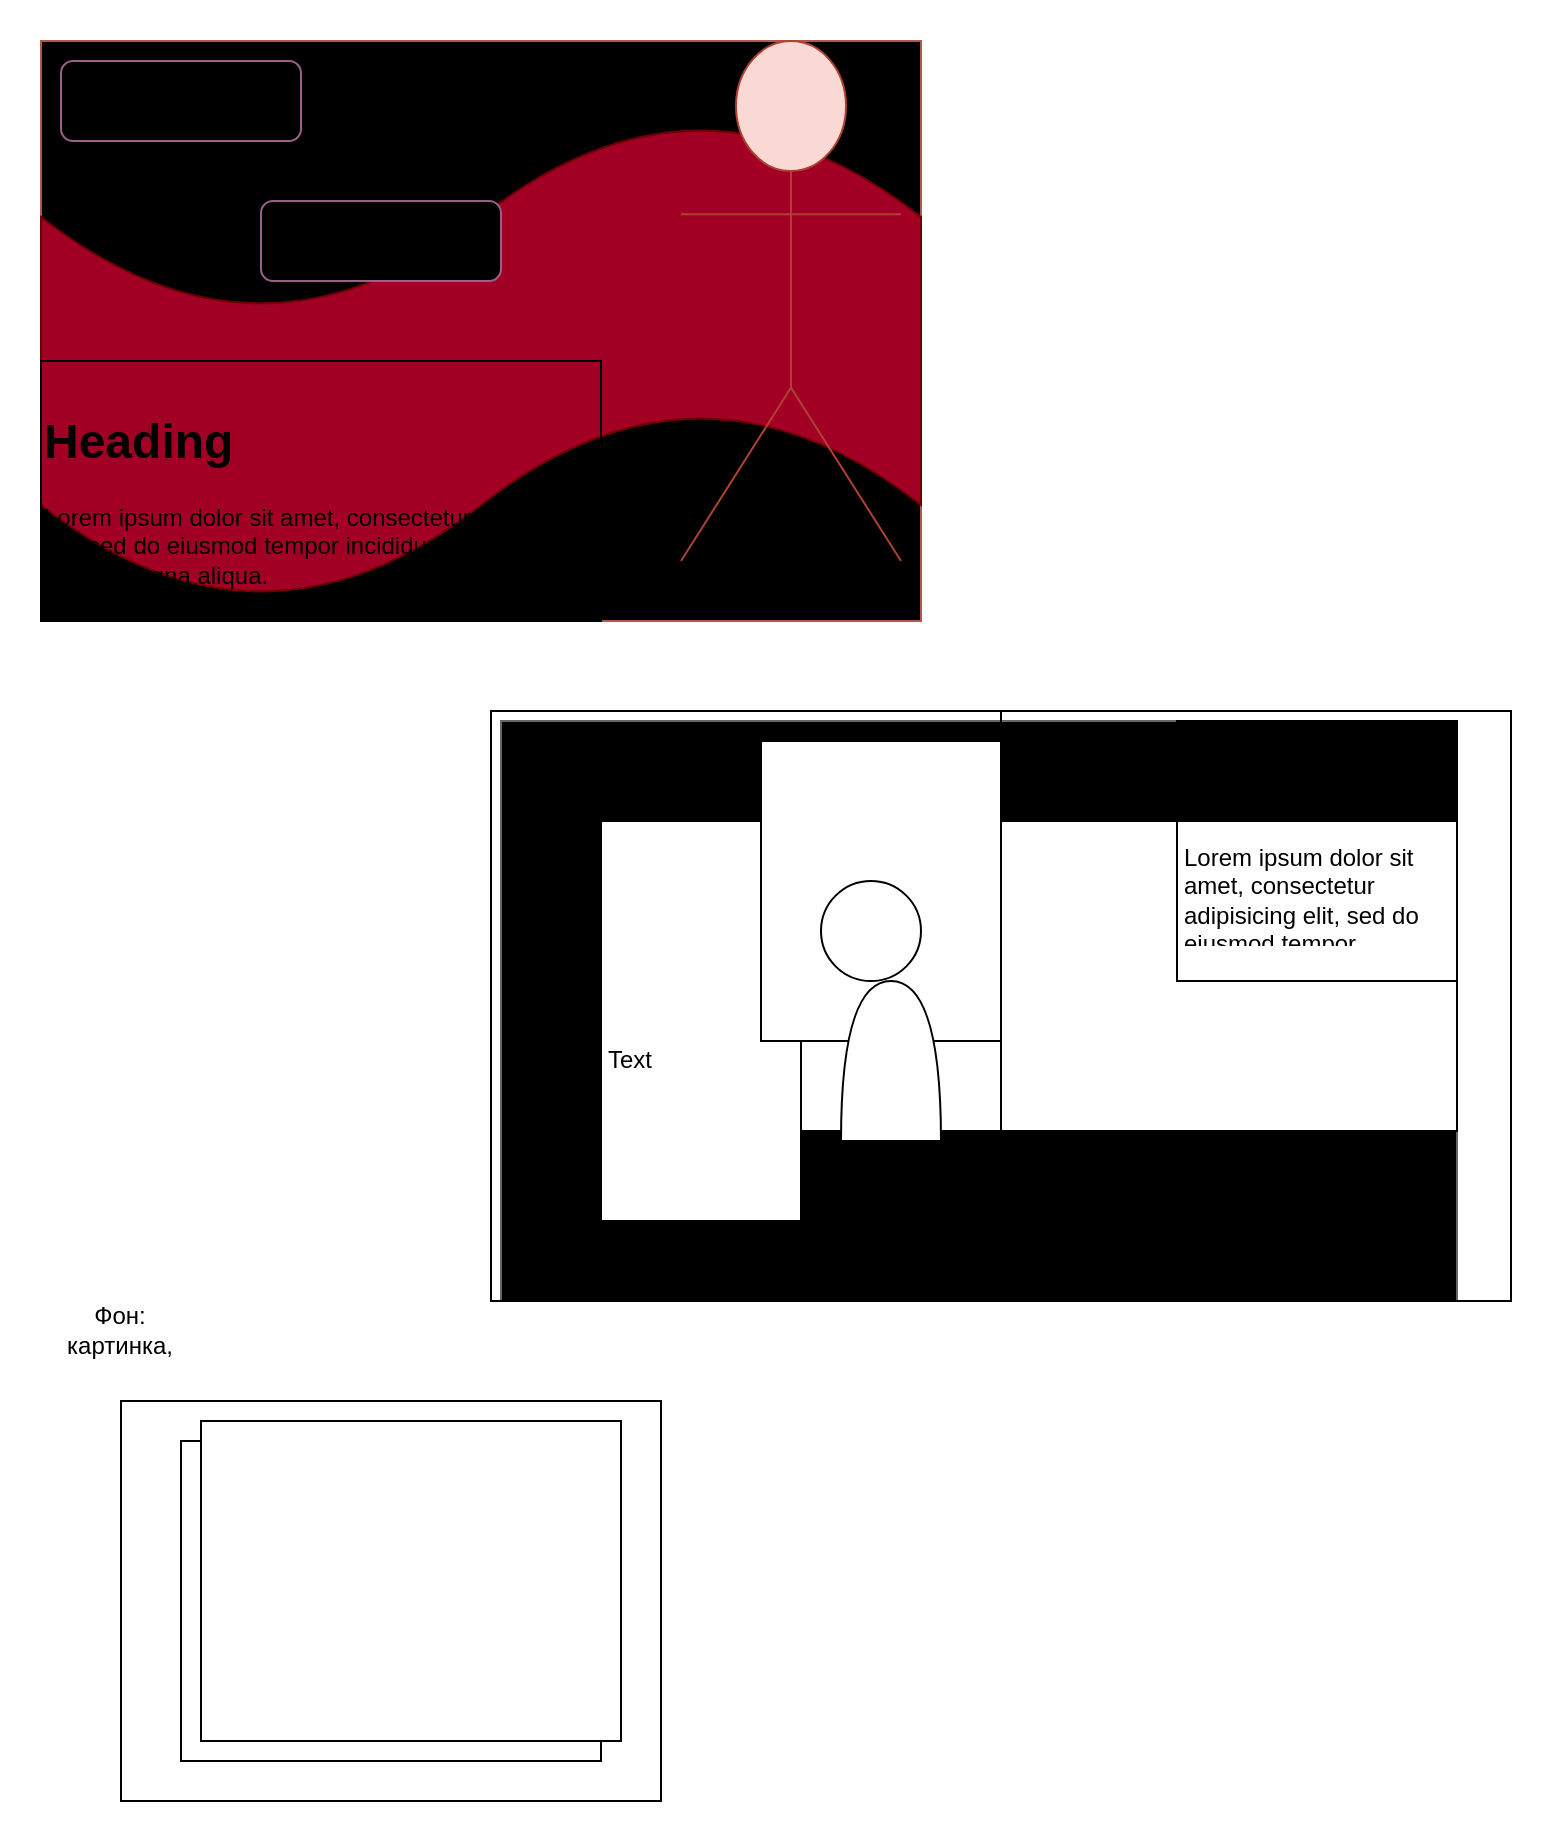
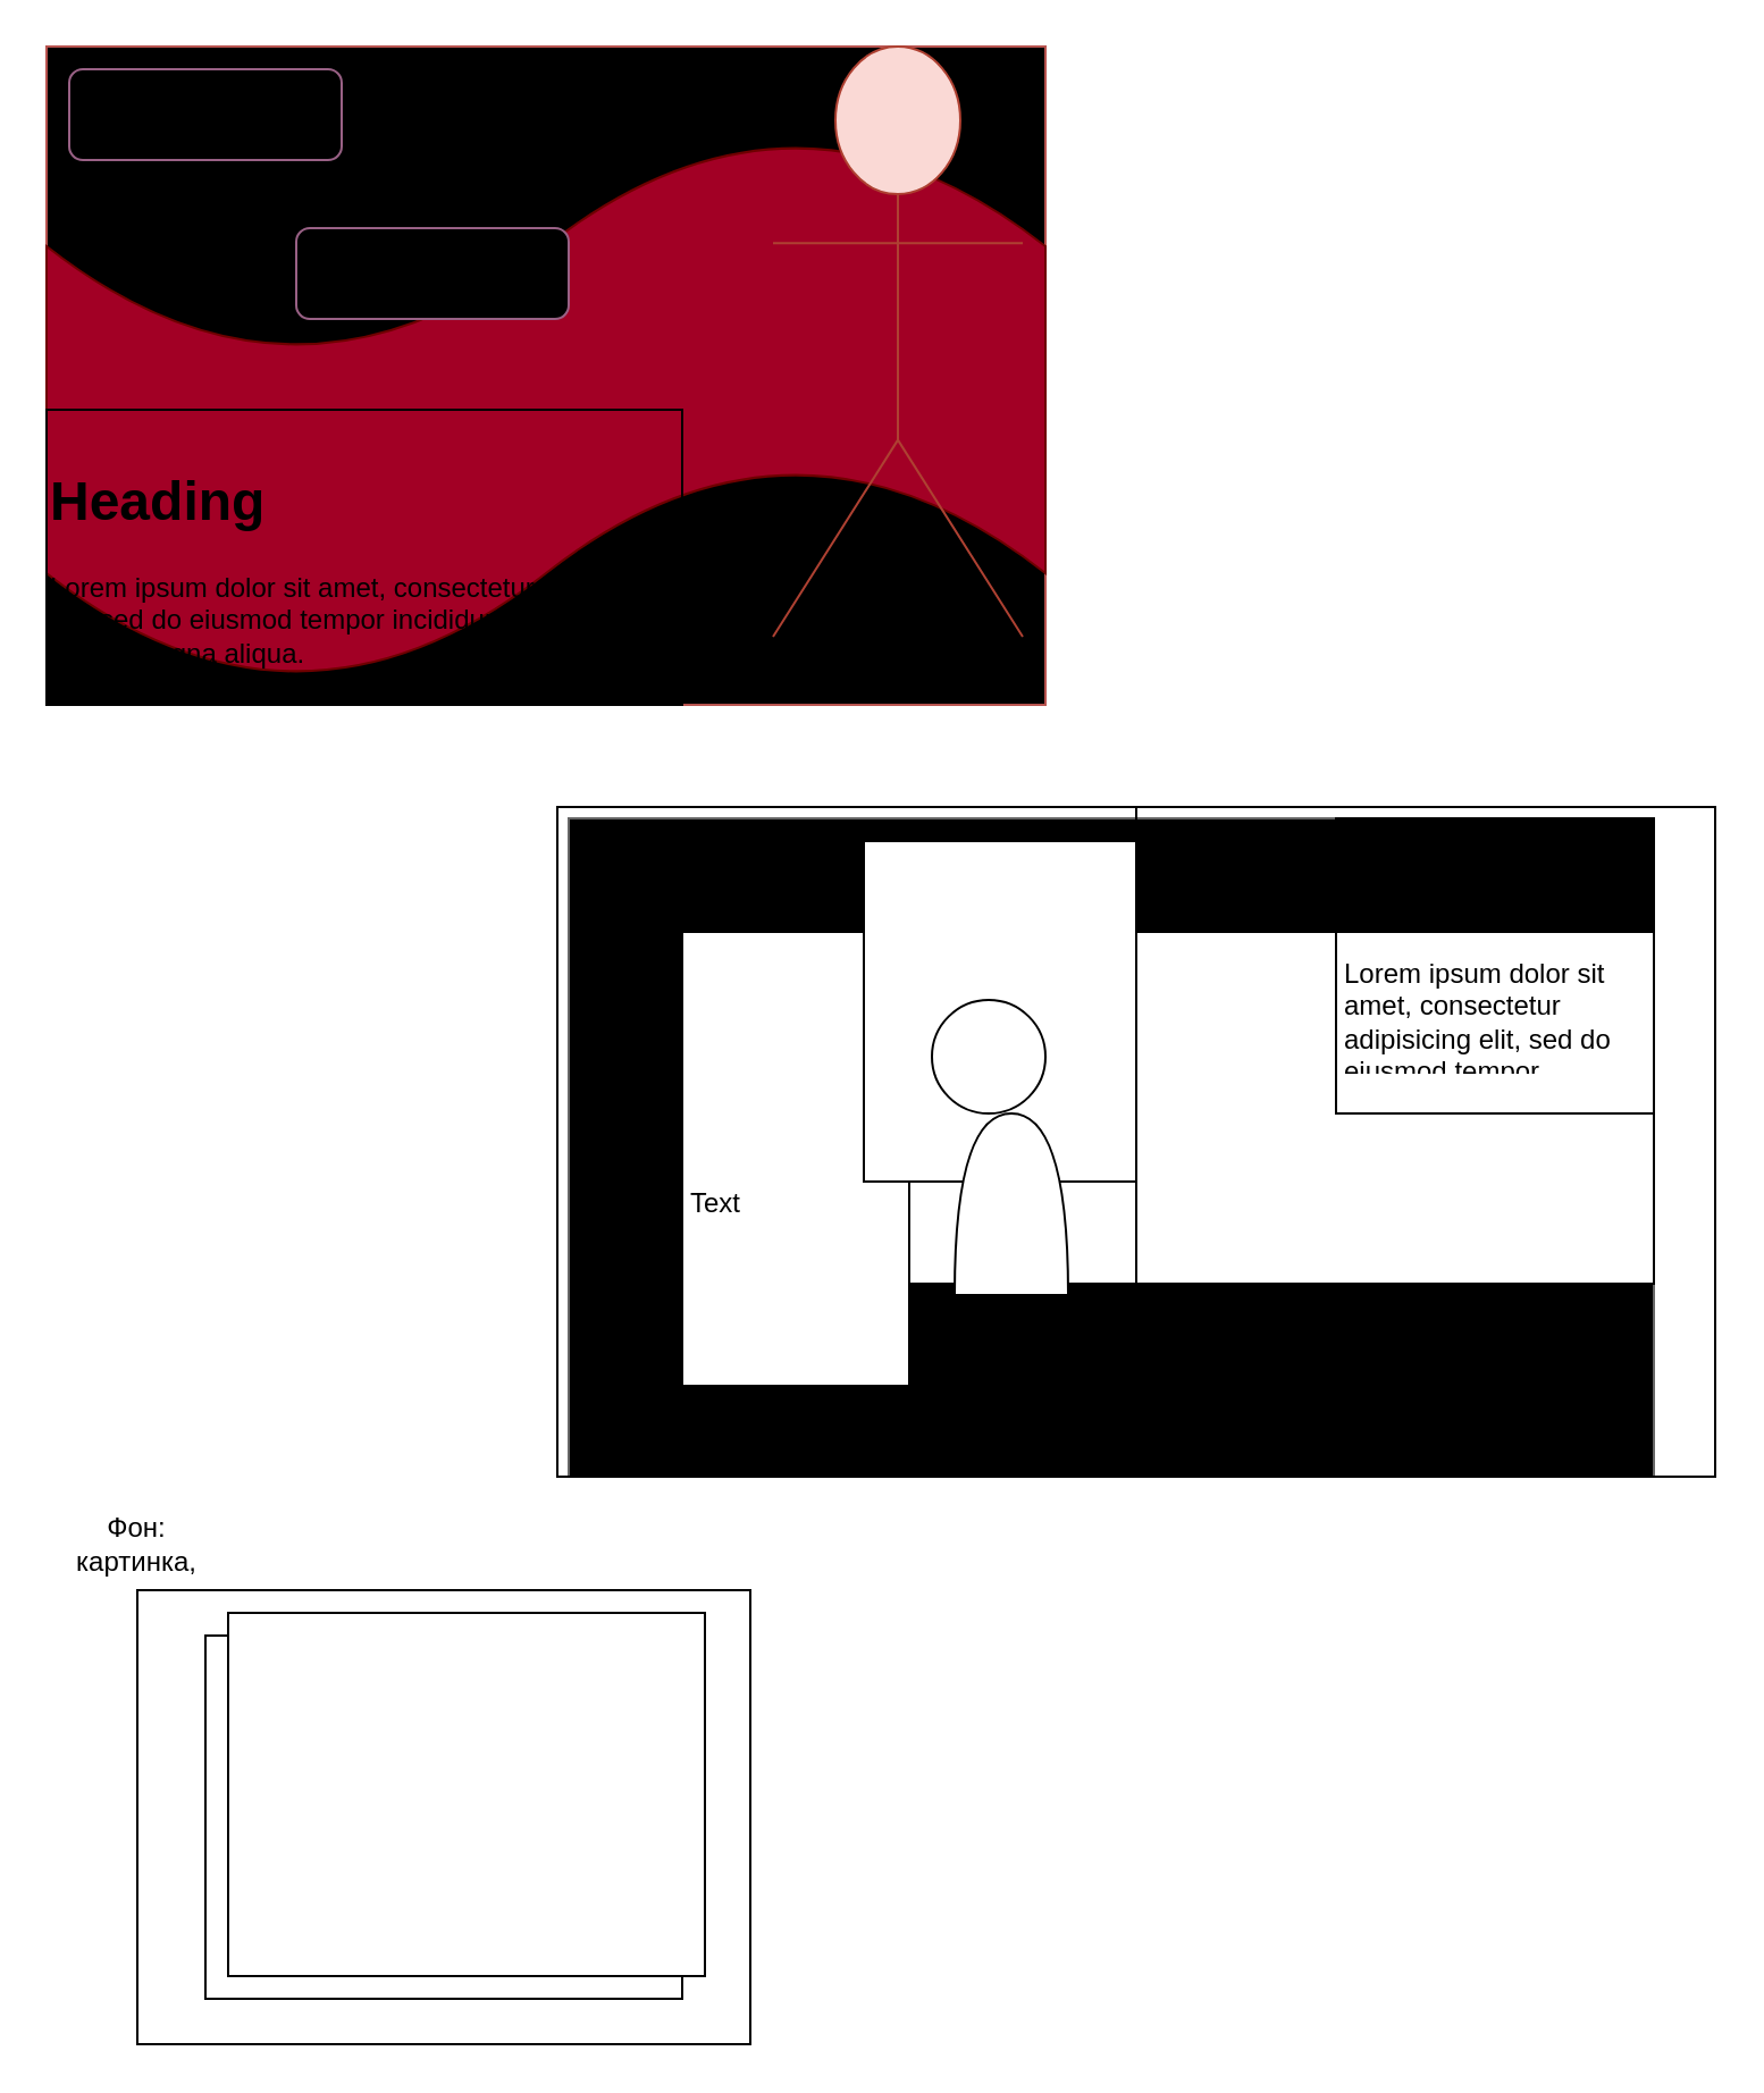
- <mxCell id="22" value="Фон: картинка," style="text;html=1;whiteSpace=wrap;strokeColor=none;fillColor=none;align=center;verticalAlign=middle;rounded=0;" vertex="1" parent="1"><mxGeometry x="20" y="645" width="80" height="40" as="geometry" /></mxCell>
+ <mxCell id="22" value="Фон: картинка," style="text;html=1;whiteSpace=wrap;strokeColor=none;fillColor=none;align=center;verticalAlign=middle;rounded=0;" vertex="1" parent="1"><mxGeometry x="20" y="660" width="80" height="40" as="geometry" /></mxCell>
